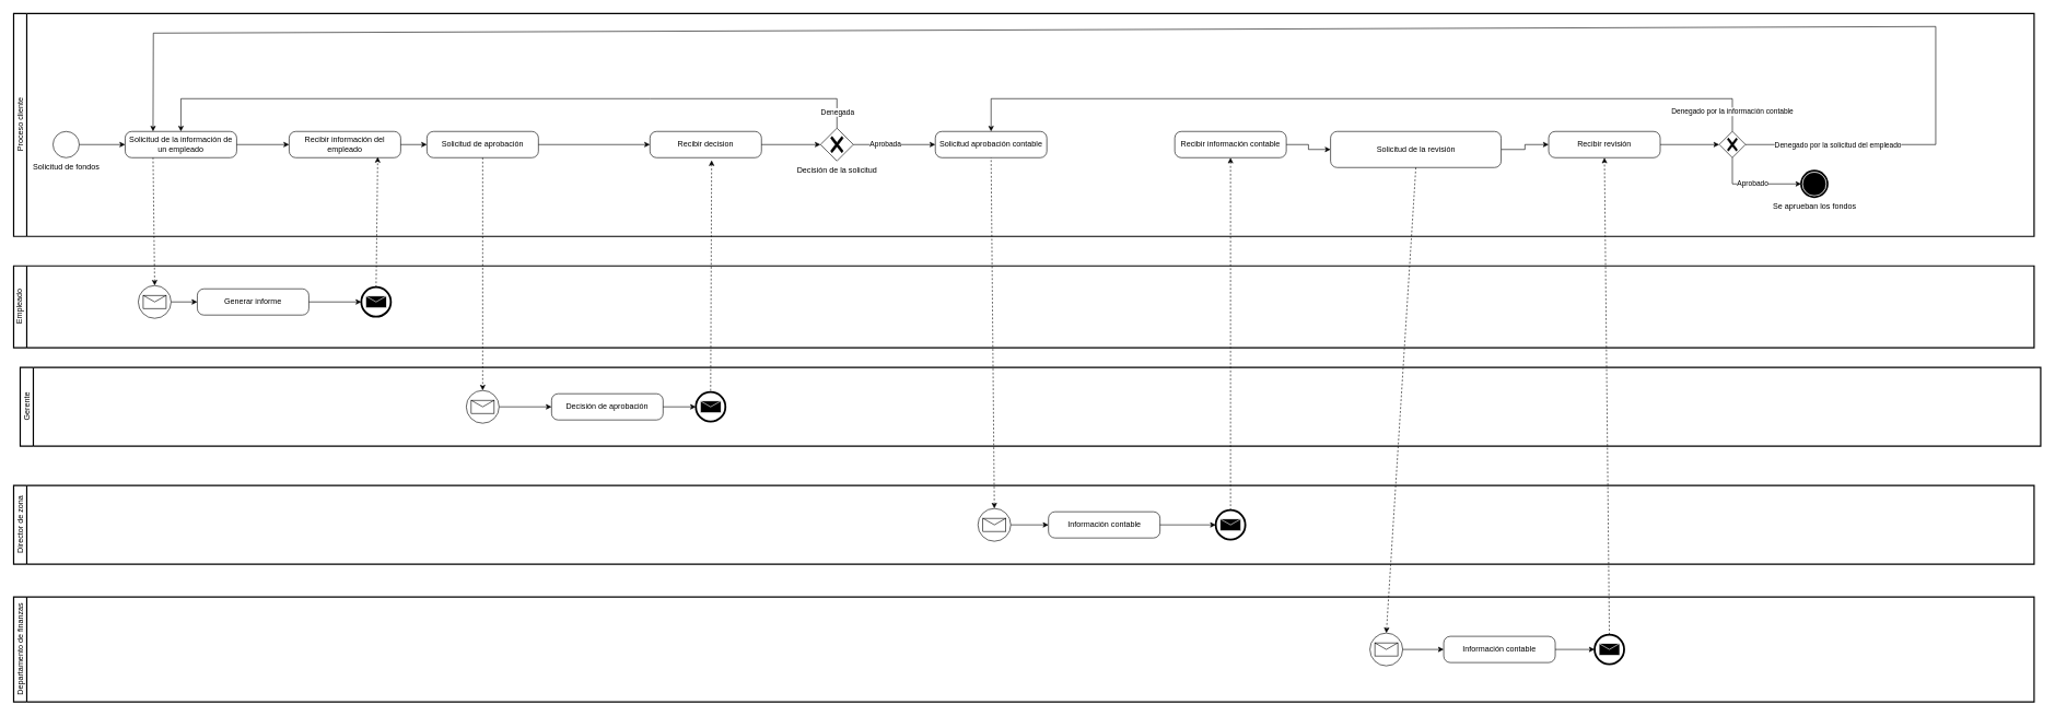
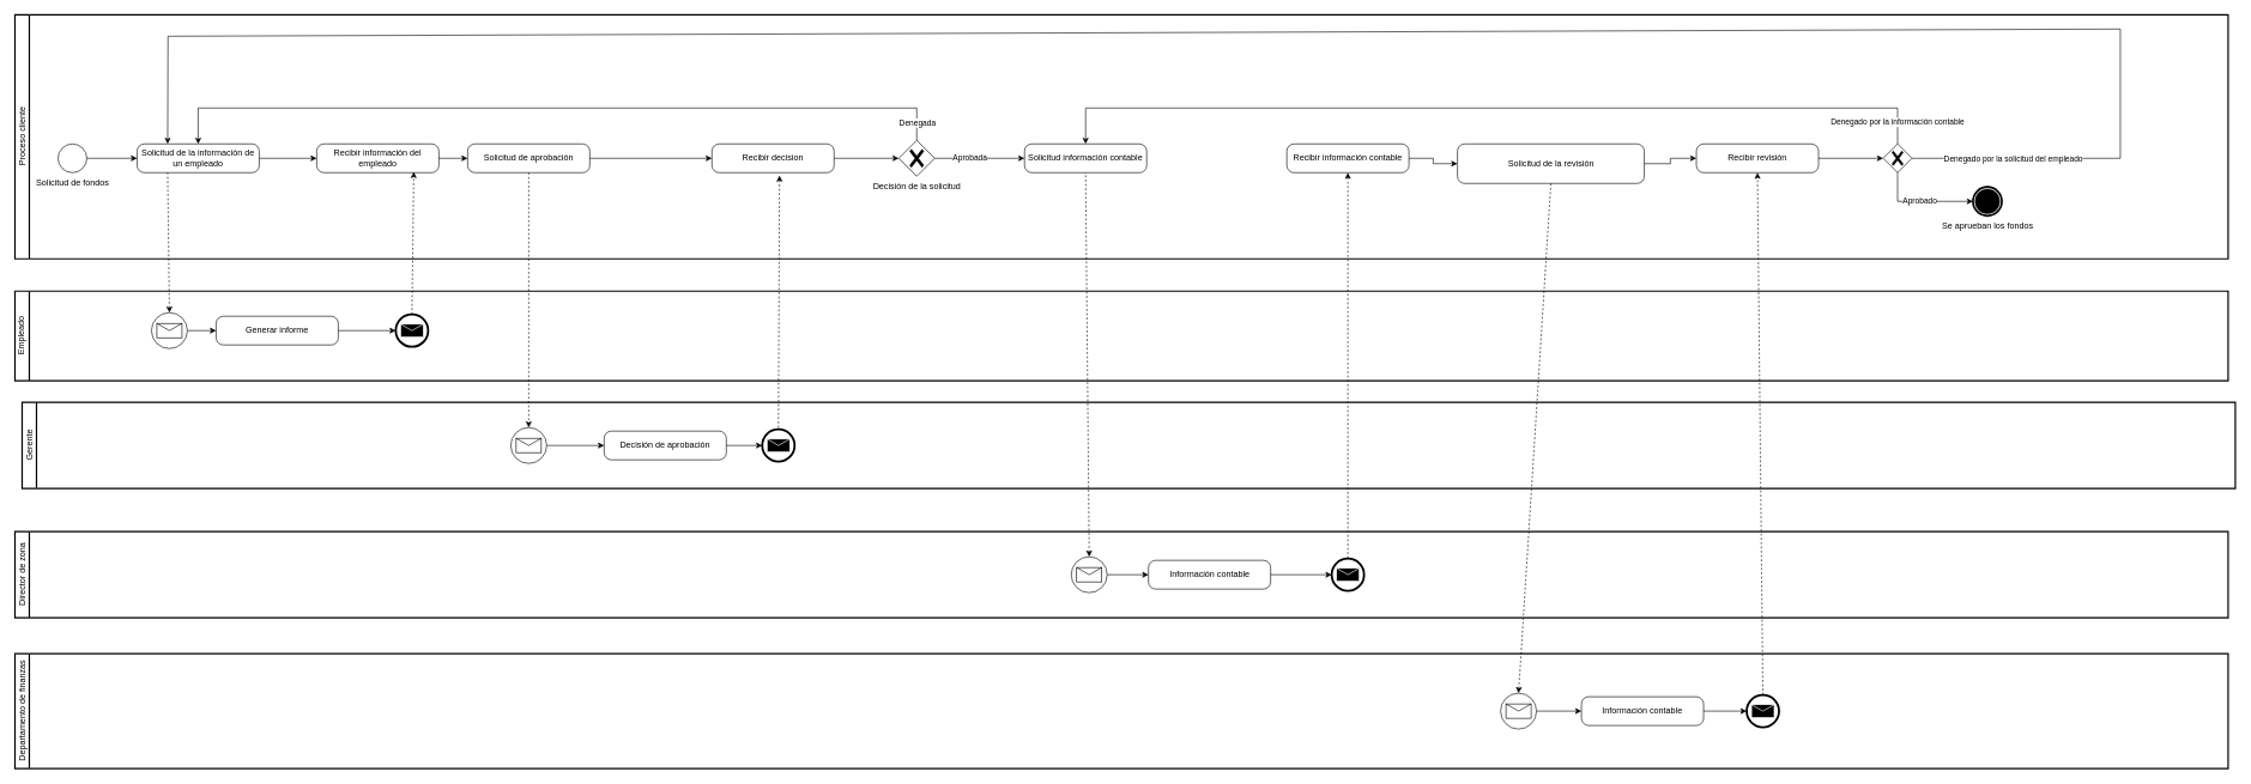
- <mxCell id="16" value="Solicitud aprobación contable" style="points=[[0.25,0,0],[0.5,0,0],[0.75,0,0],[1,0.25,0],[1,0.5,0],[1,0.75,0],[0.75,1,0],[0.5,1,0],[0.25,1,0],[0,0.75,0],[0,0.5,0],[0,0.25,0]];shape=mxgraph.bpmn.task;whiteSpace=wrap;rectStyle=rounded;size=10;taskMarker=abstract;" vertex="1" parent="2"><mxGeometry x="1405" y="180" width="170" height="40" as="geometry" /></mxCell>
+ <mxCell id="16" value="Solicitud información contable" style="points=[[0.25,0,0],[0.5,0,0],[0.75,0,0],[1,0.25,0],[1,0.5,0],[1,0.75,0],[0.75,1,0],[0.5,1,0],[0.25,1,0],[0,0.75,0],[0,0.5,0],[0,0.25,0]];shape=mxgraph.bpmn.task;whiteSpace=wrap;rectStyle=rounded;size=10;taskMarker=abstract;" vertex="1" parent="2"><mxGeometry x="1405" y="180" width="170" height="40" as="geometry" /></mxCell>
